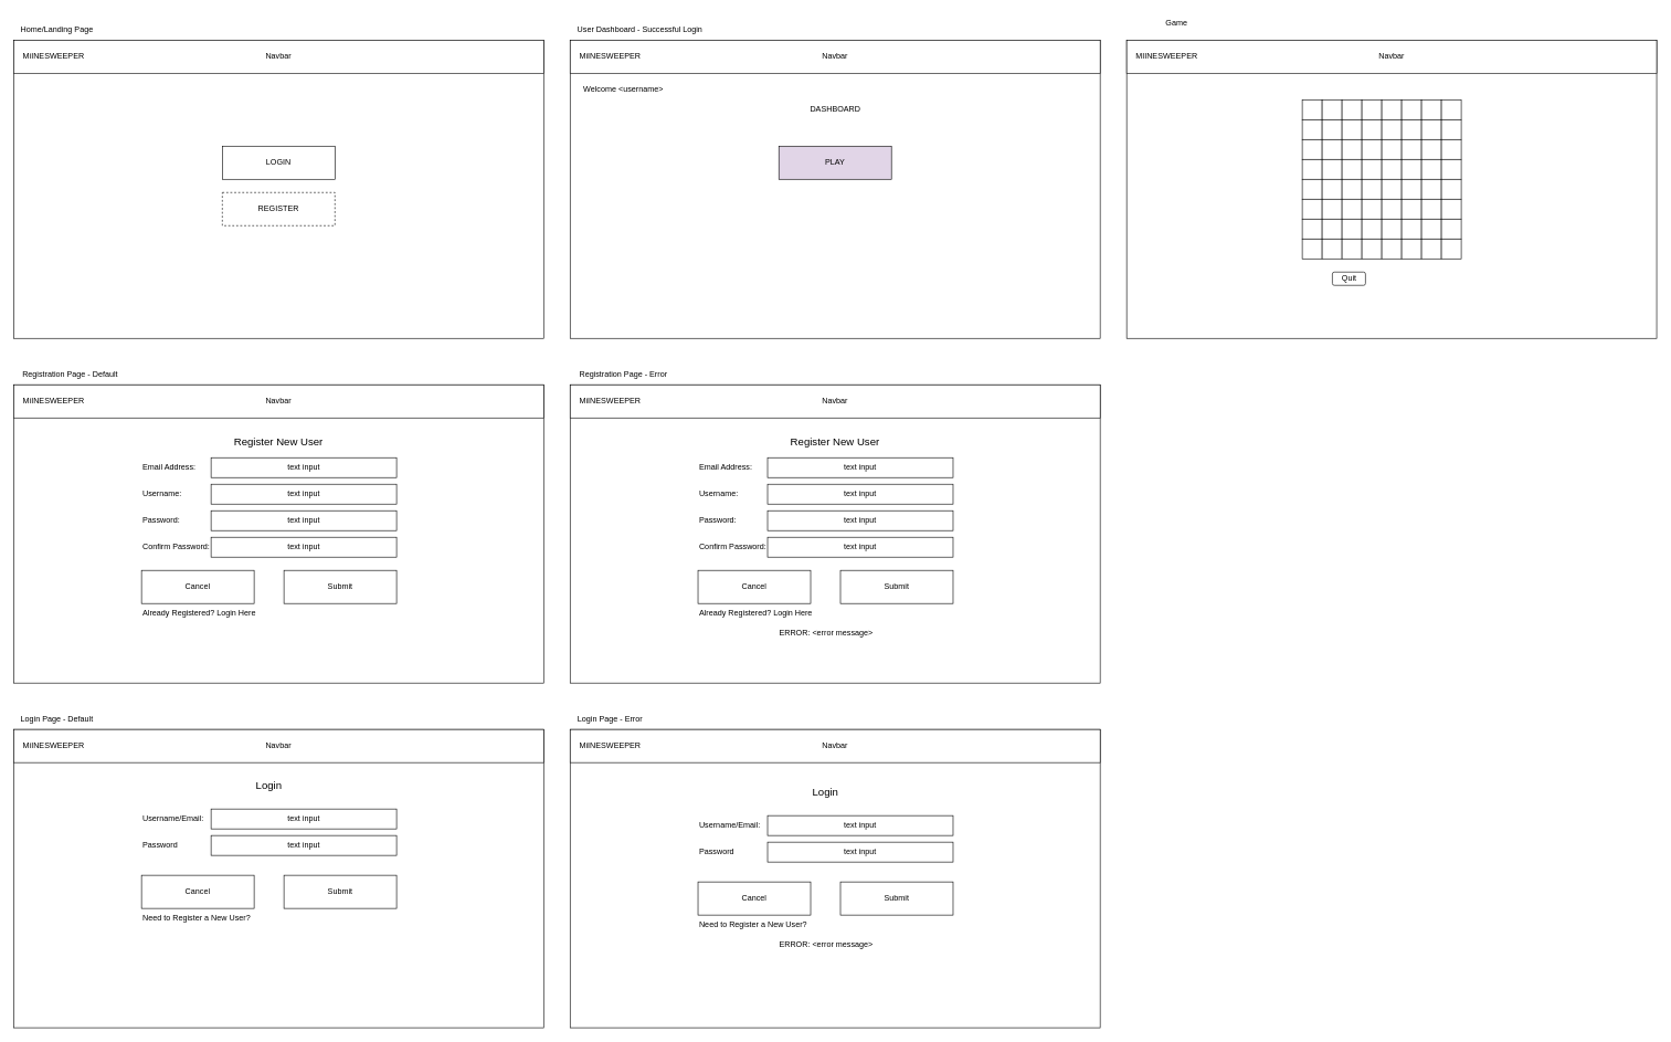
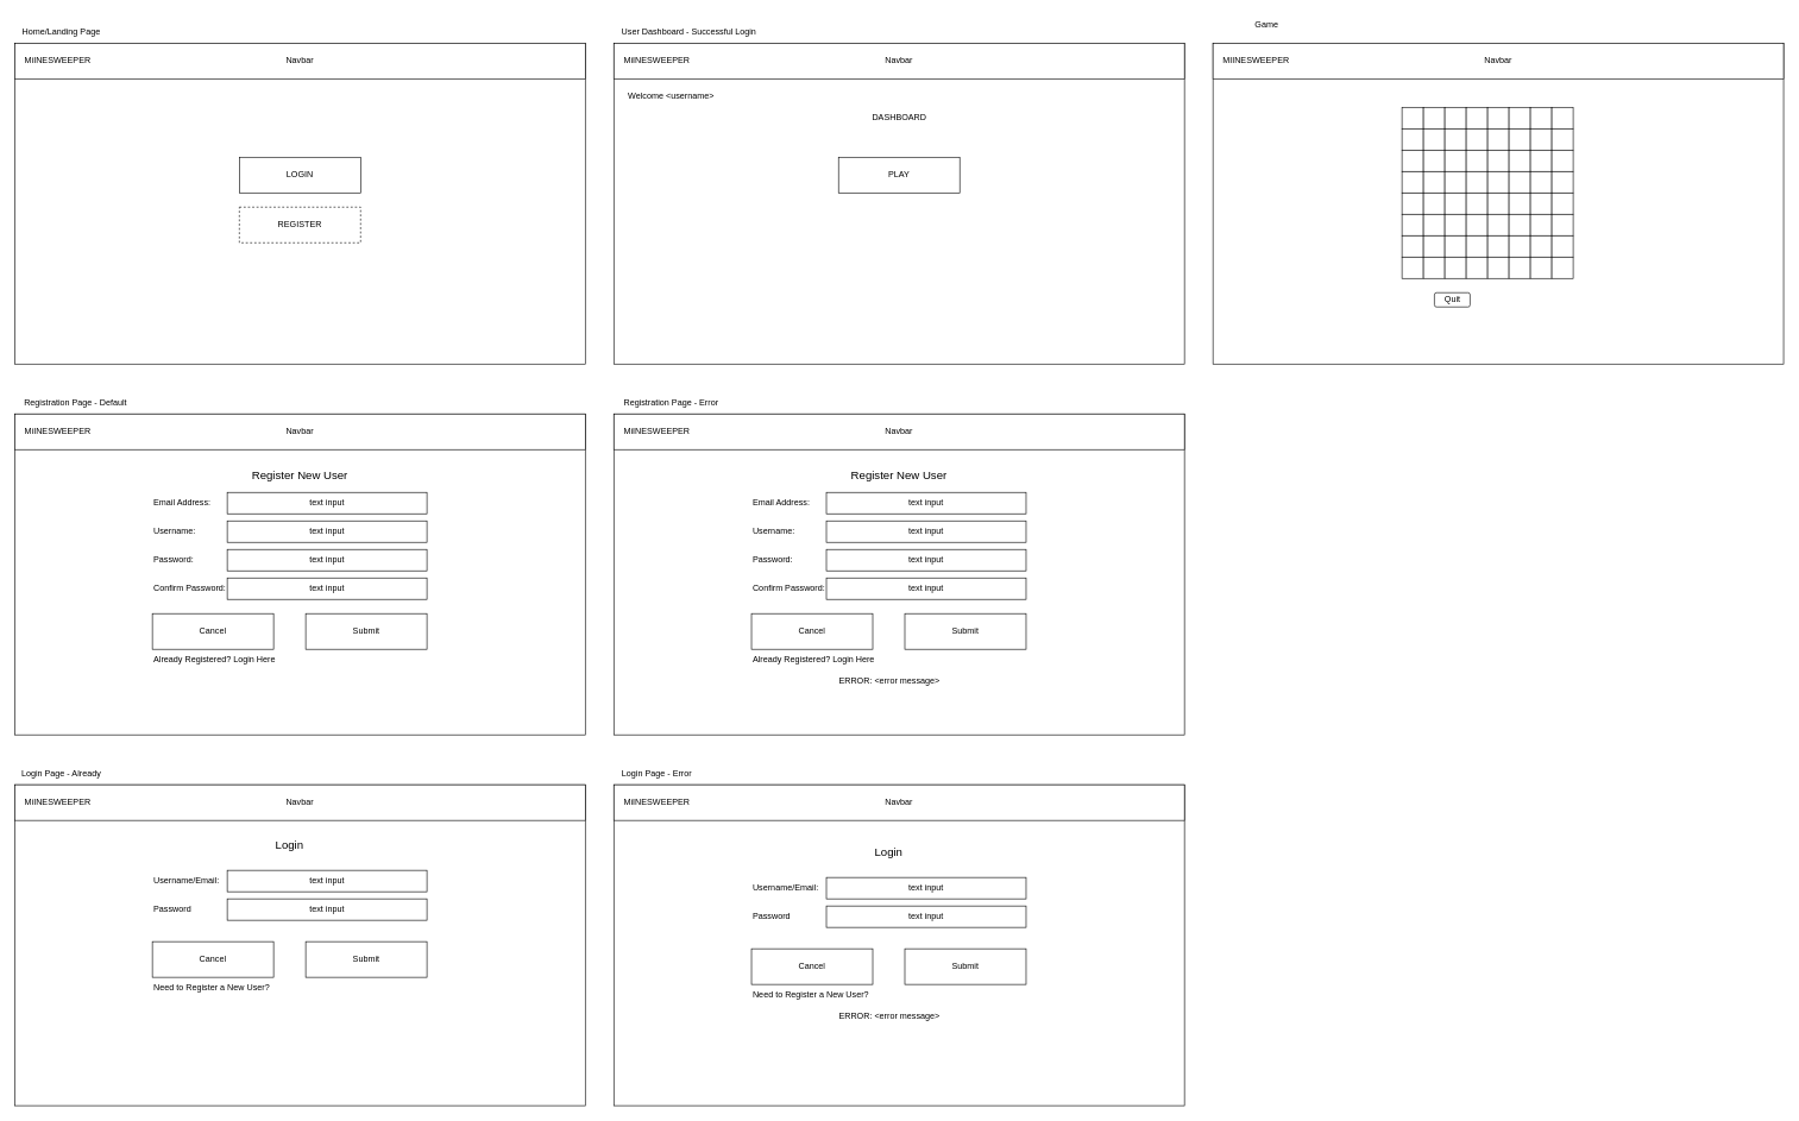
- <mxCell id="15" value="PLAY" style="rounded=0;whiteSpace=wrap;html=1;fillColor=#e1d5e7;" parent="1" vertex="1"><mxGeometry x="1175" y="220" width="170" height="50" as="geometry" /></mxCell>
+ <mxCell id="15" value="PLAY" style="rounded=0;whiteSpace=wrap;html=1;" parent="1" vertex="1"><mxGeometry x="1175" y="220" width="170" height="50" as="geometry" /></mxCell>
- <mxCell id="13" value="Login Page - Default" style="text;html=1;align=center;verticalAlign=middle;resizable=0;points=[];autosize=1;strokeColor=none;fillColor=none;" parent="1" vertex="1"><mxGeometry x="20" y="1070" width="130" height="30" as="geometry" /></mxCell>
+ <mxCell id="13" value="Login Page - Already" style="text;html=1;align=center;verticalAlign=middle;resizable=0;points=[];autosize=1;strokeColor=none;fillColor=none;" parent="1" vertex="1"><mxGeometry x="20" y="1070" width="130" height="30" as="geometry" /></mxCell>
